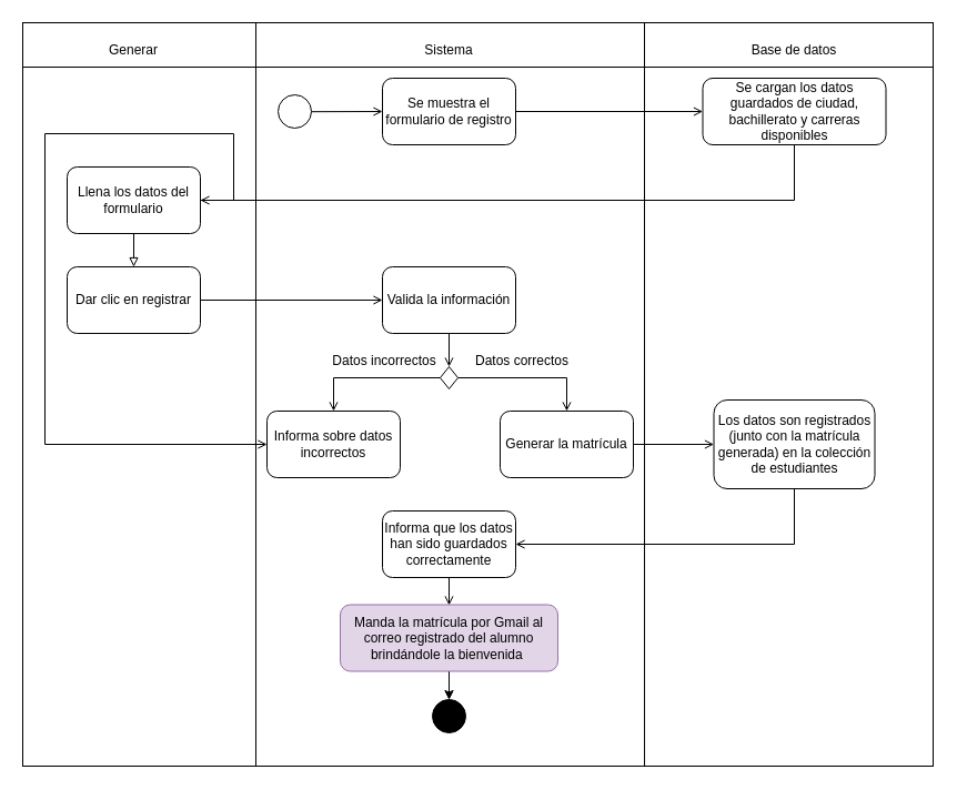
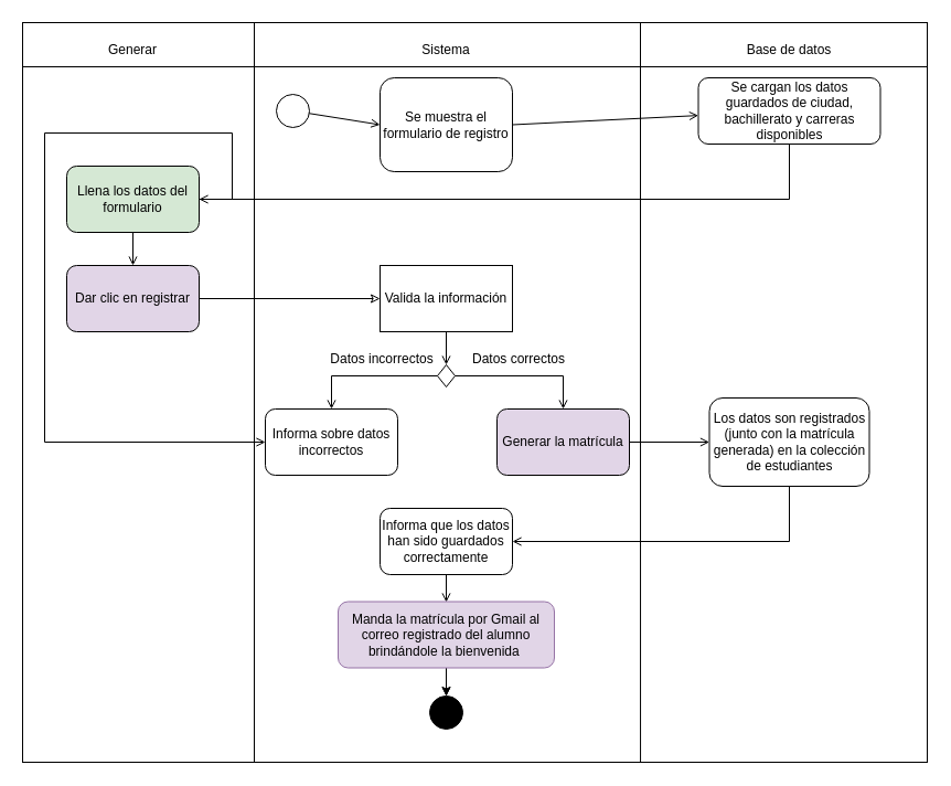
- <mxCell id="11" value="Se muestra el formulario de registro" style="rounded=1;whiteSpace=wrap;html=1;" vertex="1" parent="1"><mxGeometry x="344" y="70" width="120" height="60" as="geometry" /></mxCell>
+ <mxCell id="11" value="Se muestra el formulario de registro" style="rounded=1;whiteSpace=wrap;html=1;" vertex="1" parent="1"><mxGeometry x="344" y="70" width="120" height="85" as="geometry" /></mxCell>
- <mxCell id="14" value="Llena los datos del formulario" style="rounded=1;whiteSpace=wrap;html=1;" vertex="1" parent="1"><mxGeometry x="60" y="150" width="120" height="60" as="geometry" /></mxCell>
+ <mxCell id="14" value="Llena los datos del formulario" style="rounded=1;whiteSpace=wrap;html=1;fillColor=#d5e8d4;" vertex="1" parent="1"><mxGeometry x="60" y="150" width="120" height="60" as="geometry" /></mxCell>
- <mxCell id="16" value="" style="endArrow=block;html=1;rounded=0;align=center;verticalAlign=top;endFill=0;labelBackgroundColor=none;endSize=6;" edge="1" parent="1" source="14" target="15"><mxGeometry relative="1" as="geometry"><mxPoint x="374" y="130" as="targetPoint" /><mxPoint x="310" y="130" as="sourcePoint" /></mxGeometry></mxCell>
+ <mxCell id="16" value="" style="endArrow=open;html=1;rounded=0;align=center;verticalAlign=top;endFill=0;labelBackgroundColor=none;endSize=6;" edge="1" parent="1" source="14" target="15"><mxGeometry relative="1" as="geometry"><mxPoint x="374" y="130" as="targetPoint" /><mxPoint x="310" y="130" as="sourcePoint" /></mxGeometry></mxCell>
- <mxCell id="15" value="Dar clic en registrar" style="rounded=1;whiteSpace=wrap;html=1;" vertex="1" parent="1"><mxGeometry x="60" y="240" width="120" height="60" as="geometry" /></mxCell>
+ <mxCell id="15" value="Dar clic en registrar" style="rounded=1;whiteSpace=wrap;html=1;fillColor=#e1d5e7;" vertex="1" parent="1"><mxGeometry x="60" y="240" width="120" height="60" as="geometry" /></mxCell>
- <mxCell id="19" value="" style="endArrow=open;html=1;rounded=0;align=center;verticalAlign=top;endFill=0;labelBackgroundColor=none;endSize=6;" edge="1" parent="1" source="15" target="18"><mxGeometry relative="1" as="geometry"><mxPoint x="394" y="150" as="targetPoint" /><mxPoint x="330" y="150" as="sourcePoint" /></mxGeometry></mxCell>
+ <mxCell id="19" value="" style="endArrow=classic;html=1;rounded=0;align=center;verticalAlign=top;endFill=0;labelBackgroundColor=none;endSize=6;" edge="1" parent="1" source="15" target="18"><mxGeometry relative="1" as="geometry"><mxPoint x="394" y="150" as="targetPoint" /><mxPoint x="330" y="150" as="sourcePoint" /></mxGeometry></mxCell>
- <mxCell id="18" value="Valida la información" style="rounded=1;whiteSpace=wrap;html=1;" vertex="1" parent="1"><mxGeometry x="344" y="240" width="120" height="60" as="geometry" /></mxCell>
+ <mxCell id="18" value="Valida la información" style="whiteSpace=wrap;html=1;rounded=0;" vertex="1" parent="1"><mxGeometry x="344" y="240" width="120" height="60" as="geometry" /></mxCell>
- <mxCell id="36" value="Generar la matrícula" style="rounded=1;whiteSpace=wrap;html=1;" vertex="1" parent="1"><mxGeometry x="450" y="370" width="120" height="60" as="geometry" /></mxCell>
+ <mxCell id="36" value="Generar la matrícula" style="rounded=1;whiteSpace=wrap;html=1;fillColor=#e1d5e7;" vertex="1" parent="1"><mxGeometry x="450" y="370" width="120" height="60" as="geometry" /></mxCell>
